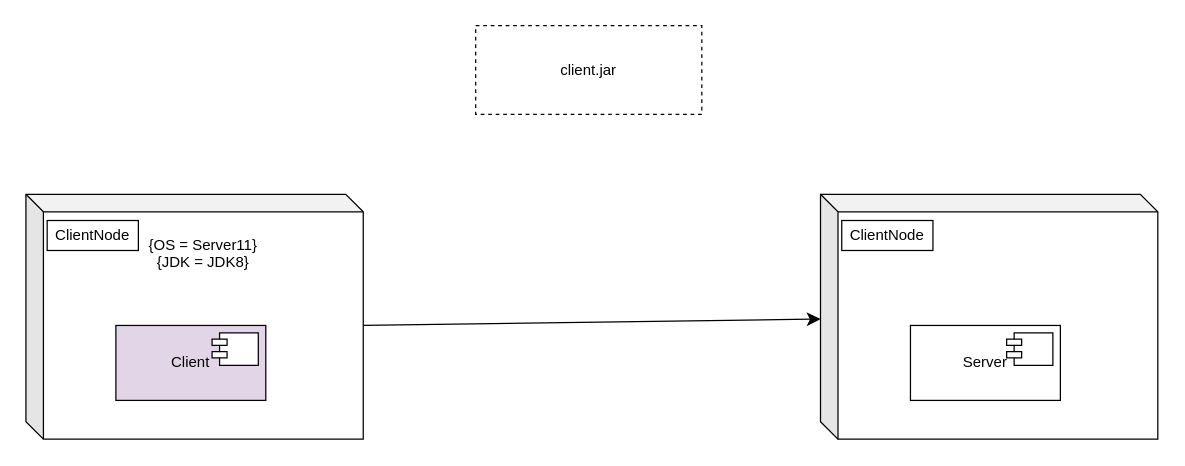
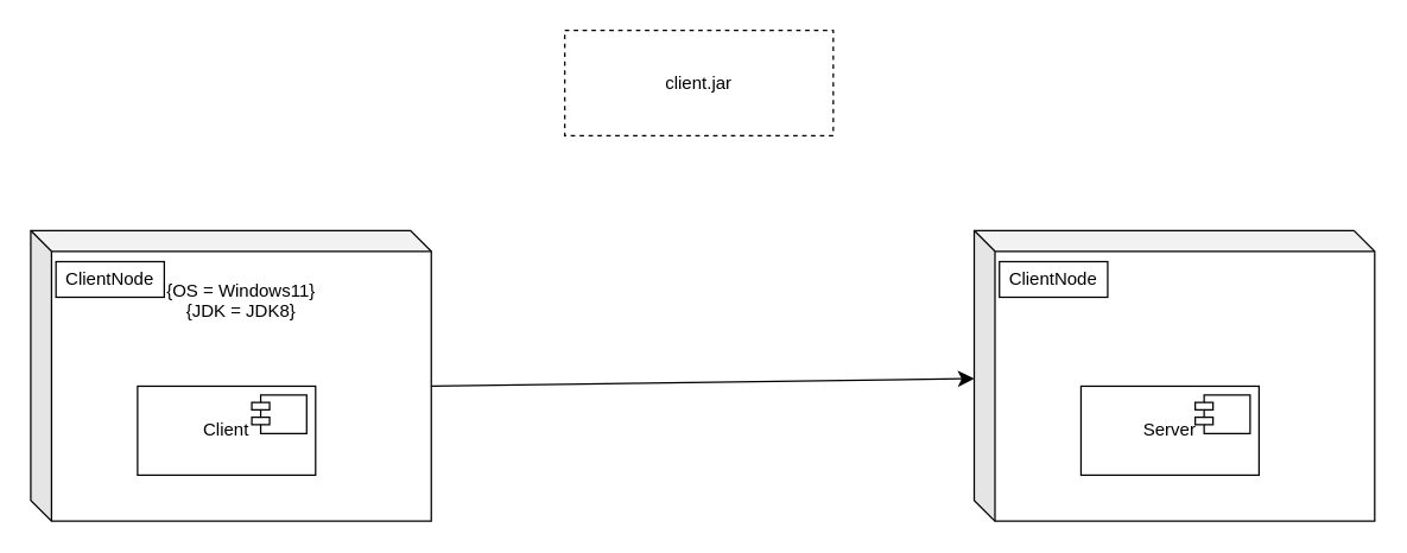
- <mxCell id="3" value="&lt;div&gt;&lt;br&gt;&lt;/div&gt;&lt;div&gt;&lt;br&gt;&lt;/div&gt;&lt;div&gt;{OS = Server11}&lt;/div&gt;&lt;div&gt;{JDK = JDK8}&lt;/div&gt;&lt;div&gt;&lt;br&gt;&lt;/div&gt;&lt;div&gt;&lt;br&gt;&lt;/div&gt;&lt;div&gt;&lt;br&gt;&lt;/div&gt;&lt;div&gt;&lt;br&gt;&lt;/div&gt;&lt;div&gt;&lt;br&gt;&lt;/div&gt;&lt;div&gt;&lt;br&gt;&lt;/div&gt;&lt;div&gt;&lt;br&gt;&lt;/div&gt;&lt;div&gt;&lt;br&gt;&lt;/div&gt;&lt;div&gt;&lt;br&gt;&lt;/div&gt;&lt;div&gt;&lt;br&gt;&lt;/div&gt;" style="shape=cube;whiteSpace=wrap;html=1;boundedLbl=1;backgroundOutline=1;darkOpacity=0.05;darkOpacity2=0.1;size=14;" vertex="1" parent="1"><mxGeometry x="20" y="155" width="270" height="196" as="geometry" /></mxCell>
+ <mxCell id="3" value="&lt;div&gt;&lt;br&gt;&lt;/div&gt;&lt;div&gt;&lt;br&gt;&lt;/div&gt;&lt;div&gt;{OS = Windows11}&lt;/div&gt;&lt;div&gt;{JDK = JDK8}&lt;/div&gt;&lt;div&gt;&lt;br&gt;&lt;/div&gt;&lt;div&gt;&lt;br&gt;&lt;/div&gt;&lt;div&gt;&lt;br&gt;&lt;/div&gt;&lt;div&gt;&lt;br&gt;&lt;/div&gt;&lt;div&gt;&lt;br&gt;&lt;/div&gt;&lt;div&gt;&lt;br&gt;&lt;/div&gt;&lt;div&gt;&lt;br&gt;&lt;/div&gt;&lt;div&gt;&lt;br&gt;&lt;/div&gt;&lt;div&gt;&lt;br&gt;&lt;/div&gt;&lt;div&gt;&lt;br&gt;&lt;/div&gt;" style="shape=cube;whiteSpace=wrap;html=1;boundedLbl=1;backgroundOutline=1;darkOpacity=0.05;darkOpacity2=0.1;size=14;" vertex="1" parent="1"><mxGeometry x="20" y="155" width="270" height="196" as="geometry" /></mxCell>
- <mxCell id="4" value="Client" style="whiteSpace=wrap;html=1;align=center;treeFolding=1;treeMoving=1;newEdgeStyle={&quot;edgeStyle&quot;:&quot;elbowEdgeStyle&quot;,&quot;startArrow&quot;:&quot;none&quot;,&quot;endArrow&quot;:&quot;none&quot;};fillColor=#e1d5e7;" vertex="1" parent="1"><mxGeometry x="92" y="260" width="120" height="60" as="geometry" /></mxCell>
+ <mxCell id="4" value="Client" style="whiteSpace=wrap;html=1;align=center;treeFolding=1;treeMoving=1;newEdgeStyle={&quot;edgeStyle&quot;:&quot;elbowEdgeStyle&quot;,&quot;startArrow&quot;:&quot;none&quot;,&quot;endArrow&quot;:&quot;none&quot;};" vertex="1" parent="1"><mxGeometry x="92" y="260" width="120" height="60" as="geometry" /></mxCell>
